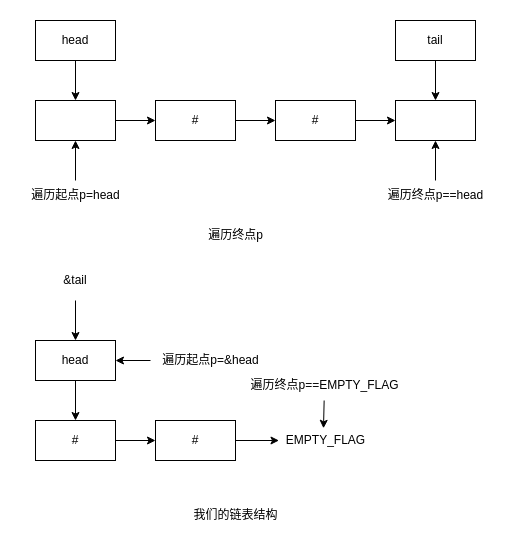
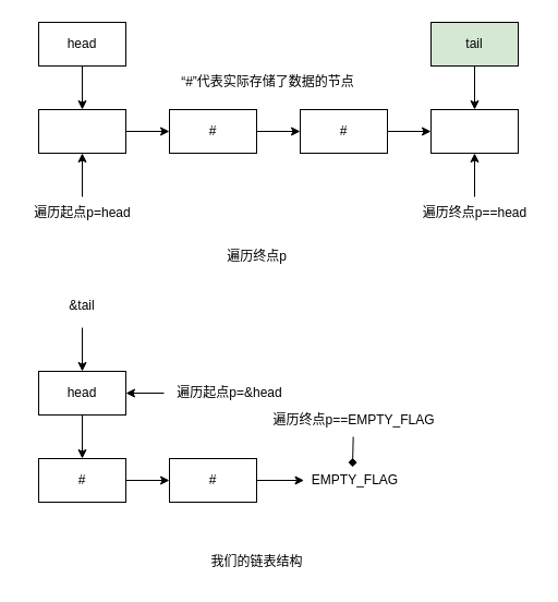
- <mxCell id="12" value="tail" style="rounded=0;whiteSpace=wrap;html=1;" vertex="1" parent="1"><mxGeometry x="395" y="20" width="80" height="40" as="geometry" /></mxCell>
+ <mxCell id="12" value="tail" style="rounded=0;whiteSpace=wrap;html=1;fillColor=#d5e8d4;" vertex="1" parent="1"><mxGeometry x="395" y="20" width="80" height="40" as="geometry" /></mxCell>
+ <mxCell id="32" value="“#”代表实际存储了数据的节点" style="text;html=1;align=center;verticalAlign=middle;resizable=0;points=[];autosize=1;strokeColor=none;fillColor=none;" vertex="1" parent="1"><mxGeometry x="155" y="60" width="180" height="30" as="geometry" /></mxCell>
- <mxCell id="30" style="edgeStyle=none;html=1;entryX=0.48;entryY=0.093;entryDx=0;entryDy=0;entryPerimeter=0;" edge="1" parent="1" source="29" target="19"><mxGeometry relative="1" as="geometry" /></mxCell>
+ <mxCell id="30" style="edgeStyle=none;html=1;entryX=0.48;entryY=0.093;entryDx=0;entryDy=0;entryPerimeter=0;endArrow=diamond;" edge="1" parent="1" source="29" target="19"><mxGeometry relative="1" as="geometry" /></mxCell>
